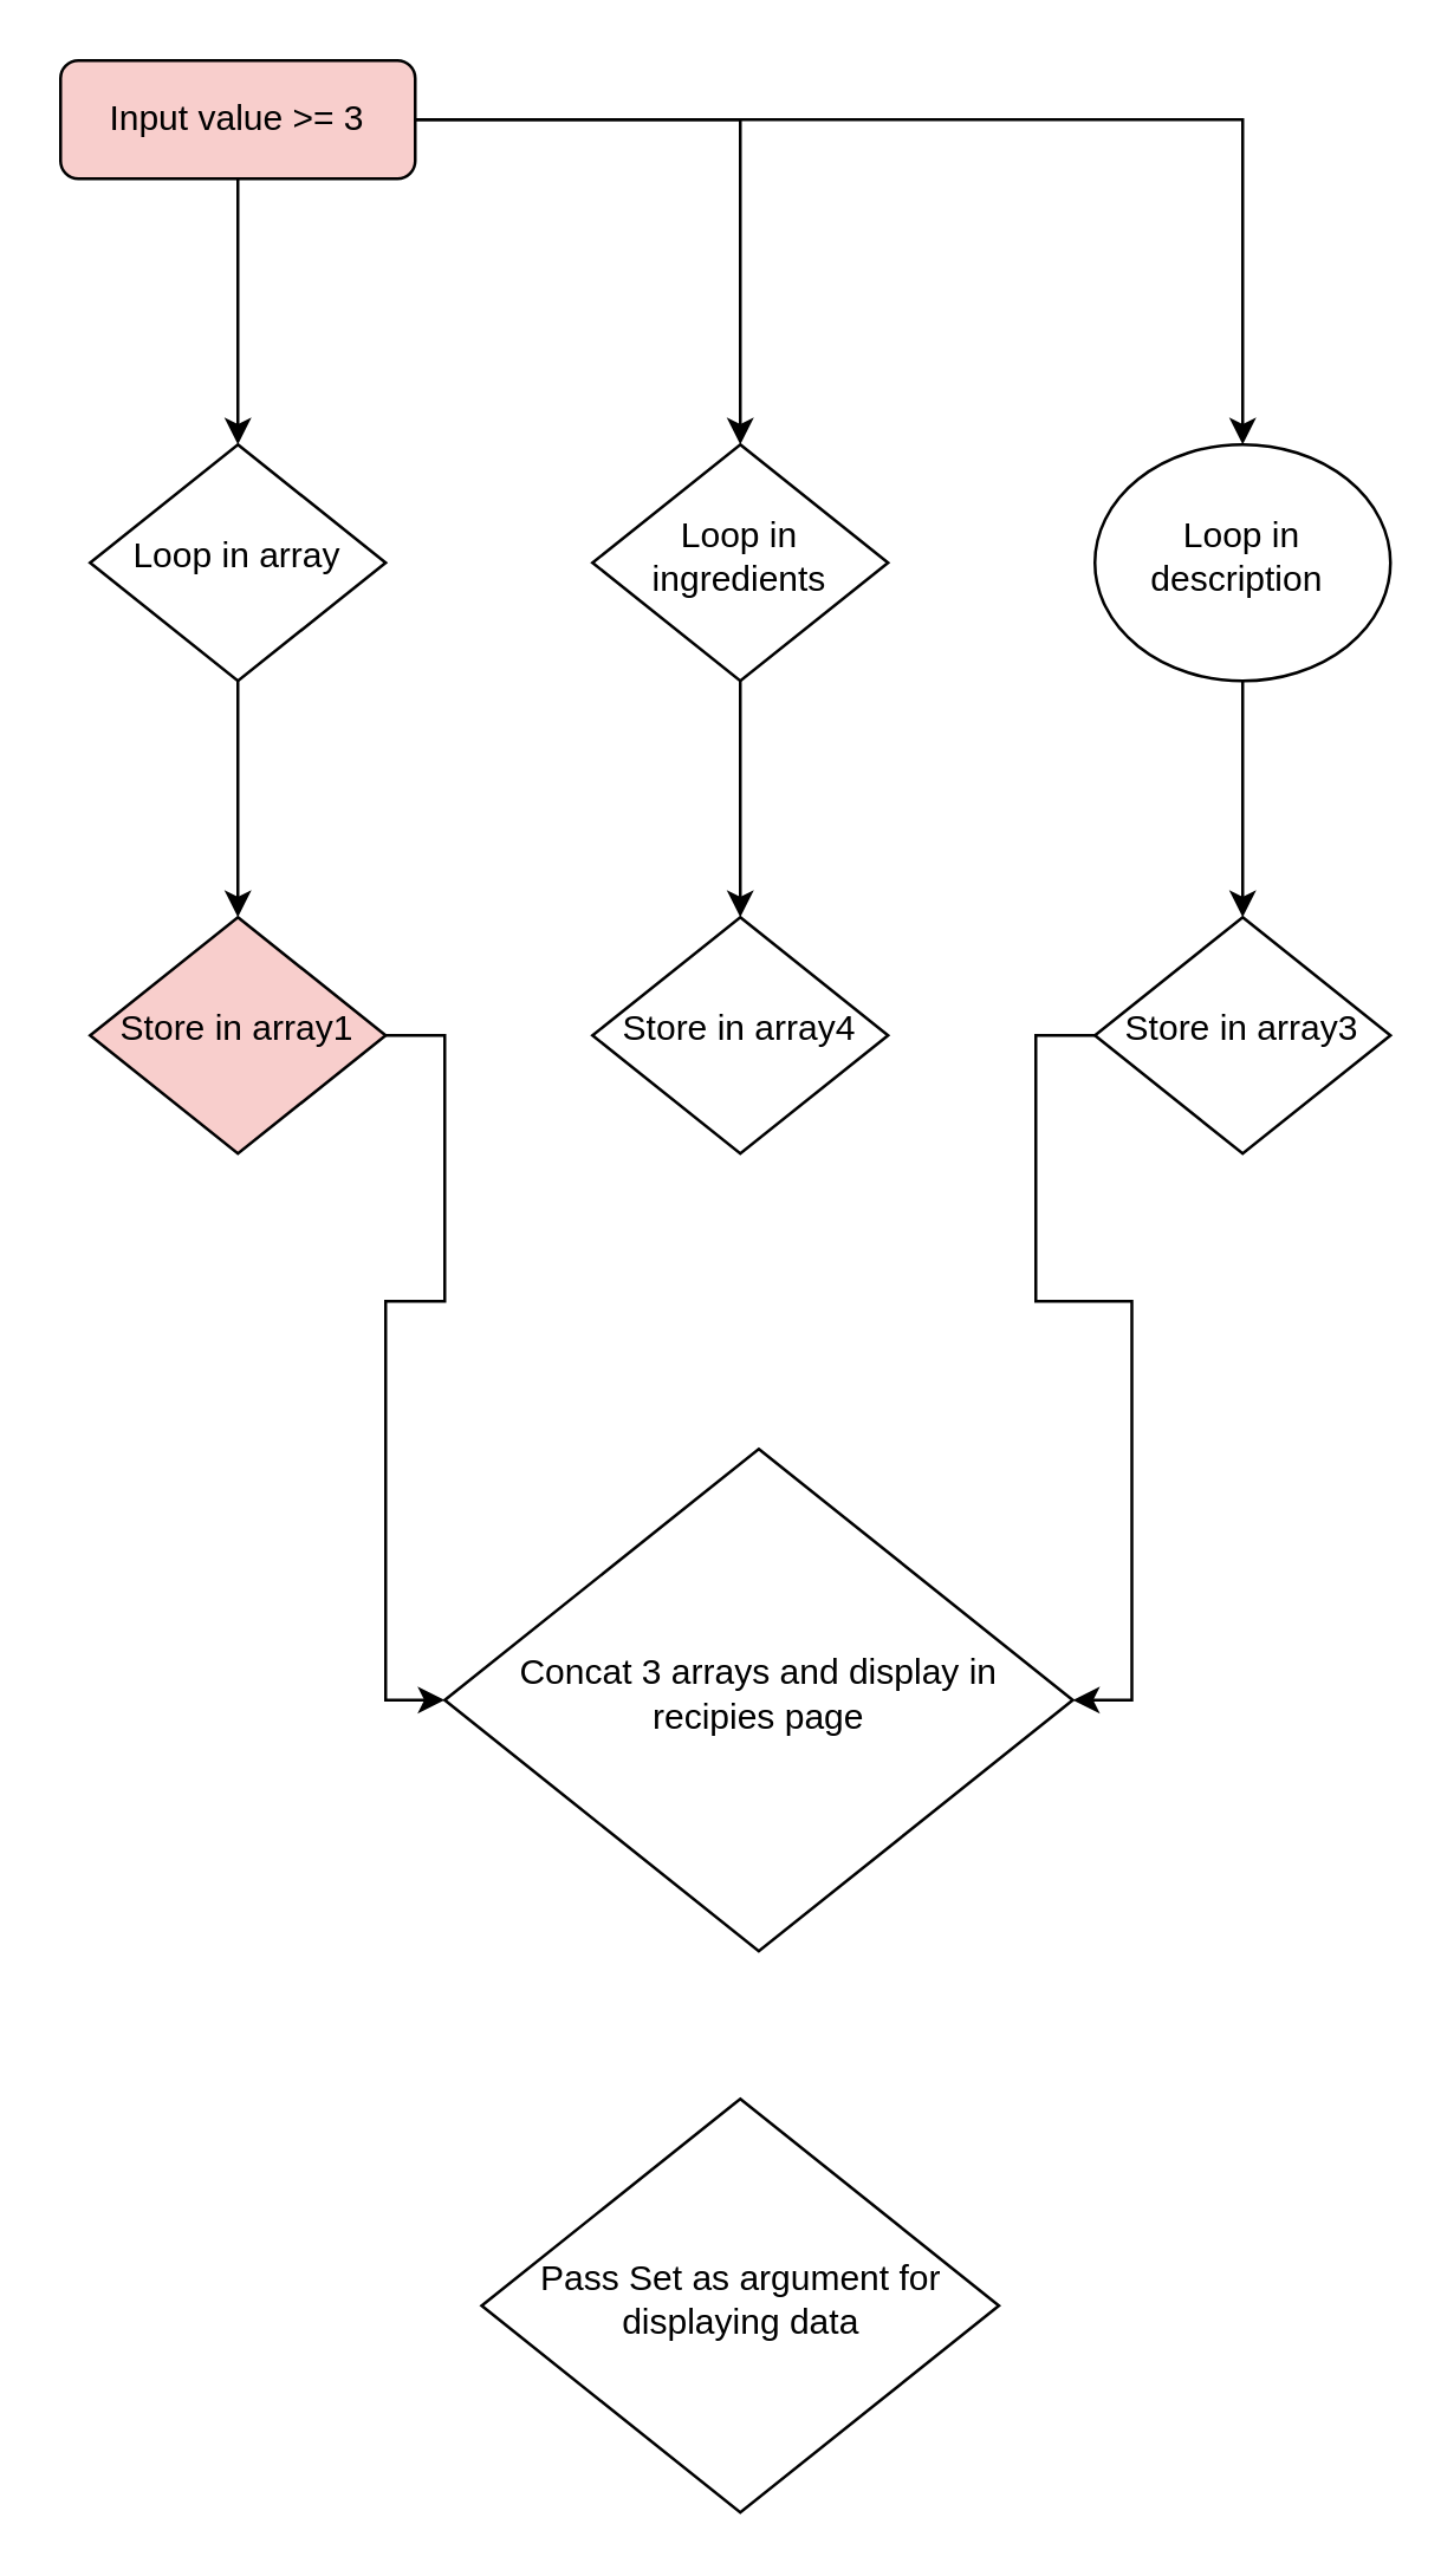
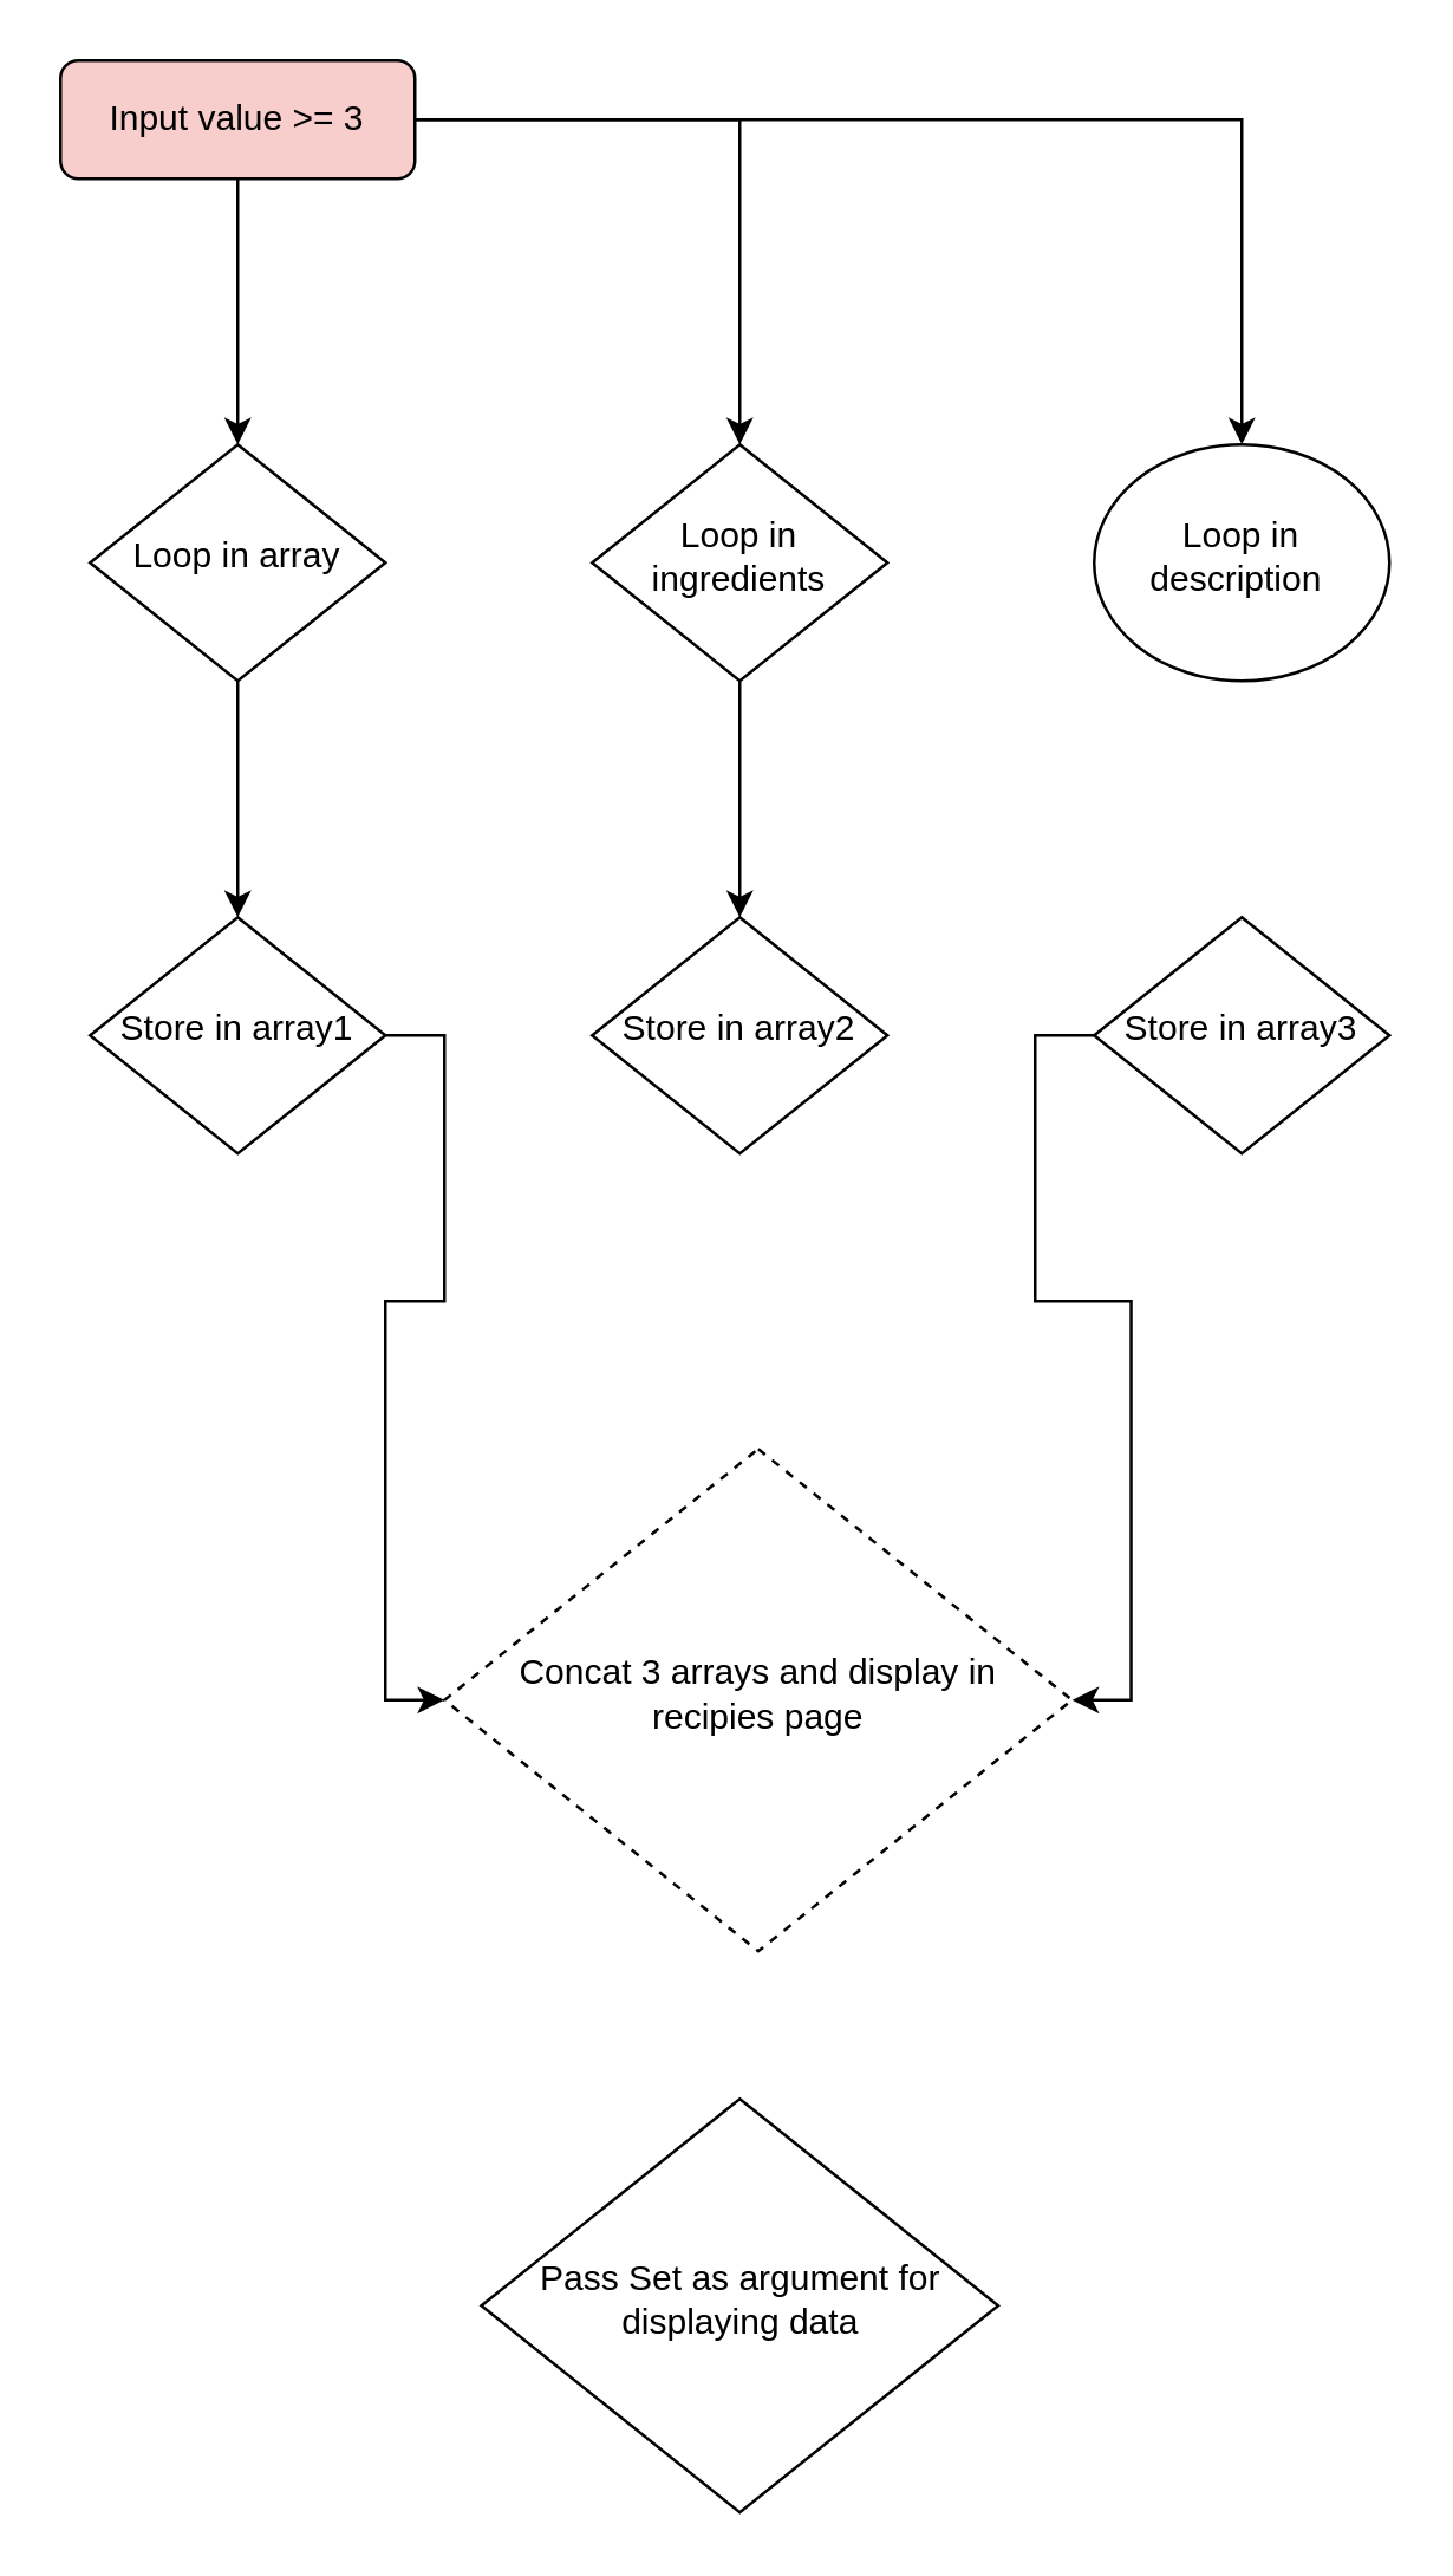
- <mxCell id="10" value="" style="edgeStyle=orthogonalEdgeStyle;rounded=0;orthogonalLoop=1;jettySize=auto;html=1;" parent="1" source="11" target="16" edge="1"><mxGeometry relative="1" as="geometry" /></mxCell>
- <mxCell id="14" value="Store in array4" style="rhombus;whiteSpace=wrap;html=1;shadow=0;fontFamily=Helvetica;fontSize=12;align=center;strokeWidth=1;spacing=6;spacingTop=-4;" parent="1" vertex="1"><mxGeometry x="200" y="310" width="100" height="80" as="geometry" /></mxCell>
+ <mxCell id="14" value="Store in array2" style="rhombus;whiteSpace=wrap;html=1;shadow=0;fontFamily=Helvetica;fontSize=12;align=center;strokeWidth=1;spacing=6;spacingTop=-4;" parent="1" vertex="1"><mxGeometry x="200" y="310" width="100" height="80" as="geometry" /></mxCell>
- <mxCell id="13" value="Store in array1" style="rhombus;whiteSpace=wrap;html=1;shadow=0;fontFamily=Helvetica;fontSize=12;align=center;strokeWidth=1;spacing=6;spacingTop=-4;fillColor=#f8cecc;" parent="1" vertex="1"><mxGeometry x="30" y="310" width="100" height="80" as="geometry" /></mxCell>
+ <mxCell id="13" value="Store in array1" style="rhombus;whiteSpace=wrap;html=1;shadow=0;fontFamily=Helvetica;fontSize=12;align=center;strokeWidth=1;spacing=6;spacingTop=-4;" parent="1" vertex="1"><mxGeometry x="30" y="310" width="100" height="80" as="geometry" /></mxCell>
- <mxCell id="17" value="Concat 3 arrays and display in recipies page" style="rhombus;whiteSpace=wrap;html=1;shadow=0;fontFamily=Helvetica;fontSize=12;align=center;strokeWidth=1;spacing=6;spacingTop=-4;" parent="1" vertex="1"><mxGeometry x="150" y="490" width="212.5" height="170" as="geometry" /></mxCell>
+ <mxCell id="17" value="Concat 3 arrays and display in recipies page" style="rhombus;whiteSpace=wrap;html=1;shadow=0;fontFamily=Helvetica;fontSize=12;align=center;strokeWidth=1;spacing=6;spacingTop=-4;dashed=1;" parent="1" vertex="1"><mxGeometry x="150" y="490" width="212.5" height="170" as="geometry" /></mxCell>
